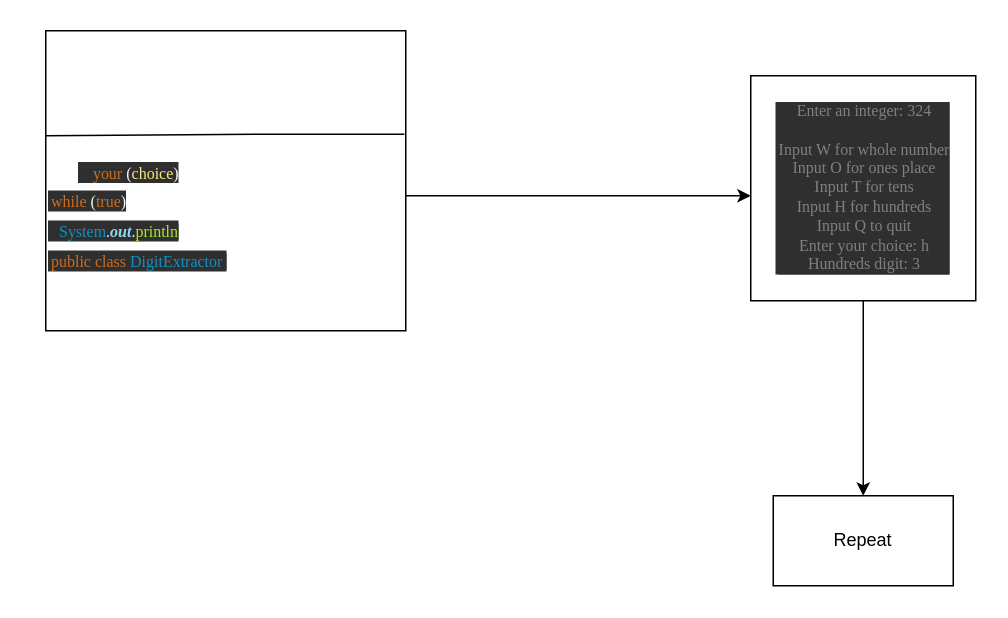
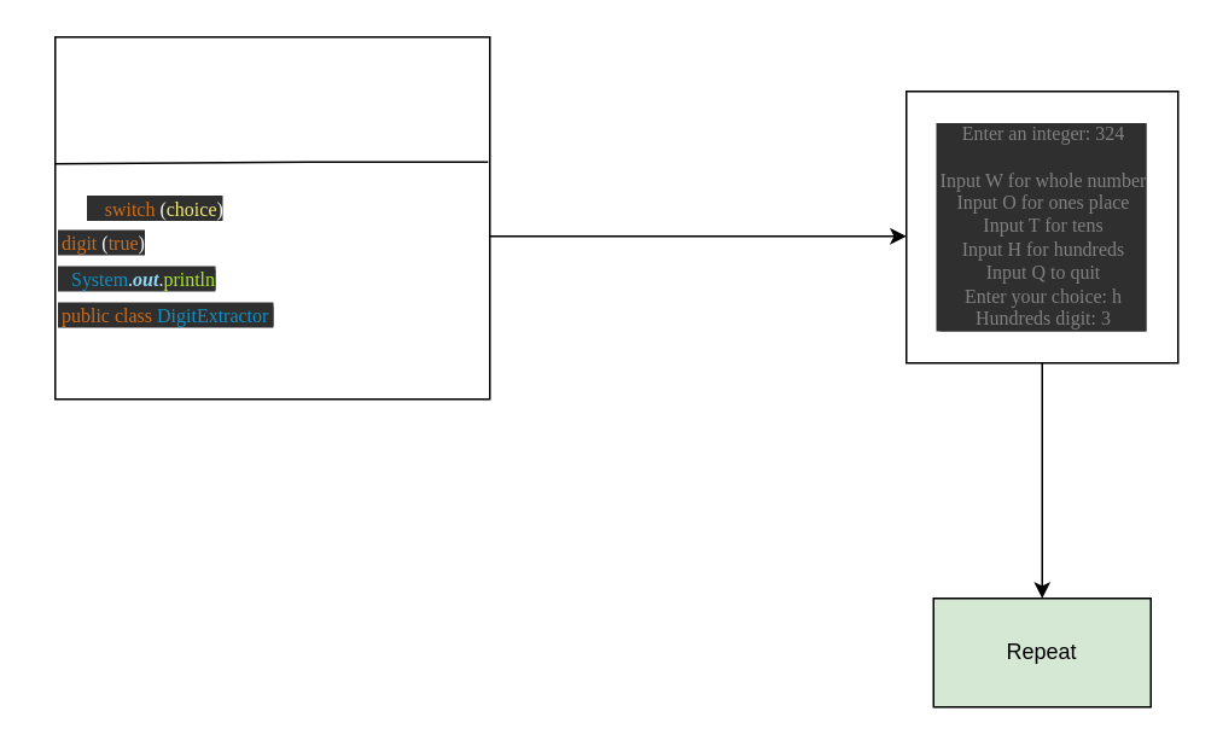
- <mxCell id="4" value="&lt;span style=&quot;background-color:#2f2f2f;padding:0px 0px 0px 2px;&quot;&gt;&lt;span style=&quot;color: rgb(204, 204, 204); font-family: Consolas; font-size: 8pt; white-space-collapse: preserve;&quot;&gt;&lt;span style=&quot;color:#d9e8f7;&quot;&gt;   &lt;/span&gt;&lt;span style=&quot;color:#cc6c1d;&quot;&gt;your&lt;/span&gt;&lt;span style=&quot;color:#d9e8f7;&quot;&gt; &lt;/span&gt;&lt;span style=&quot;color:#f9faf4;&quot;&gt;(&lt;/span&gt;&lt;span style=&quot;color:#f3ec79;&quot;&gt;choice&lt;/span&gt;&lt;span style=&quot;color:#f9faf4;&quot;&gt;)&lt;/span&gt;&lt;/span&gt;&lt;/span&gt;" style="text;html=1;align=center;verticalAlign=middle;resizable=0;points=[];autosize=1;strokeColor=none;fillColor=none;" vertex="1" parent="1"><mxGeometry x="20" y="100" width="130" height="30" as="geometry" /></mxCell>
+ <mxCell id="4" value="&lt;span style=&quot;background-color:#2f2f2f;padding:0px 0px 0px 2px;&quot;&gt;&lt;span style=&quot;color: rgb(204, 204, 204); font-family: Consolas; font-size: 8pt; white-space-collapse: preserve;&quot;&gt;&lt;span style=&quot;color:#d9e8f7;&quot;&gt;   &lt;/span&gt;&lt;span style=&quot;color:#cc6c1d;&quot;&gt;switch&lt;/span&gt;&lt;span style=&quot;color:#d9e8f7;&quot;&gt; &lt;/span&gt;&lt;span style=&quot;color:#f9faf4;&quot;&gt;(&lt;/span&gt;&lt;span style=&quot;color:#f3ec79;&quot;&gt;choice&lt;/span&gt;&lt;span style=&quot;color:#f9faf4;&quot;&gt;)&lt;/span&gt;&lt;/span&gt;&lt;/span&gt;" style="text;html=1;align=center;verticalAlign=middle;resizable=0;points=[];autosize=1;strokeColor=none;fillColor=none;" vertex="1" parent="1"><mxGeometry x="20" y="100" width="130" height="30" as="geometry" /></mxCell>
- <mxCell id="5" value="&lt;span style=&quot;background-color:#2f2f2f;padding:0px 0px 0px 2px;&quot;&gt;&lt;span style=&quot;color:#cccccc;background-color:#2f2f2f;font-family:&amp;quot;Consolas&amp;quot;;font-size:8pt;white-space:pre;&quot;&gt;&lt;span style=&quot;color:#d9e8f7;&quot;&gt;&lt;/span&gt;&lt;span style=&quot;color:#cc6c1d;&quot;&gt;while&lt;/span&gt;&lt;span style=&quot;color:#d9e8f7;&quot;&gt; &lt;/span&gt;&lt;span style=&quot;color:#f9faf4;&quot;&gt;(&lt;/span&gt;&lt;span style=&quot;color:#cc6c1d;&quot;&gt;true&lt;/span&gt;&lt;span style=&quot;color:#f9faf4;&quot;&gt;)&lt;/span&gt;&lt;/span&gt;&lt;/span&gt;" style="text;whiteSpace=wrap;html=1;" vertex="1" parent="1"><mxGeometry x="30" y="120" width="110" height="30" as="geometry" /></mxCell>
+ <mxCell id="5" value="&lt;span style=&quot;background-color:#2f2f2f;padding:0px 0px 0px 2px;&quot;&gt;&lt;span style=&quot;color:#cccccc;background-color:#2f2f2f;font-family:&amp;quot;Consolas&amp;quot;;font-size:8pt;white-space:pre;&quot;&gt;&lt;span style=&quot;color:#d9e8f7;&quot;&gt;&lt;/span&gt;&lt;span style=&quot;color:#cc6c1d;&quot;&gt;digit&lt;/span&gt;&lt;span style=&quot;color:#d9e8f7;&quot;&gt; &lt;/span&gt;&lt;span style=&quot;color:#f9faf4;&quot;&gt;(&lt;/span&gt;&lt;span style=&quot;color:#cc6c1d;&quot;&gt;true&lt;/span&gt;&lt;span style=&quot;color:#f9faf4;&quot;&gt;)&lt;/span&gt;&lt;/span&gt;&lt;/span&gt;" style="text;whiteSpace=wrap;html=1;" vertex="1" parent="1"><mxGeometry x="30" y="120" width="110" height="30" as="geometry" /></mxCell>
- <mxCell id="11" value="Repeat" style="rounded=0;whiteSpace=wrap;html=1;" vertex="1" parent="1"><mxGeometry x="515" y="330" width="120" height="60" as="geometry" /></mxCell>
+ <mxCell id="11" value="Repeat" style="rounded=0;whiteSpace=wrap;html=1;fillColor=#d5e8d4;" vertex="1" parent="1"><mxGeometry x="515" y="330" width="120" height="60" as="geometry" /></mxCell>
